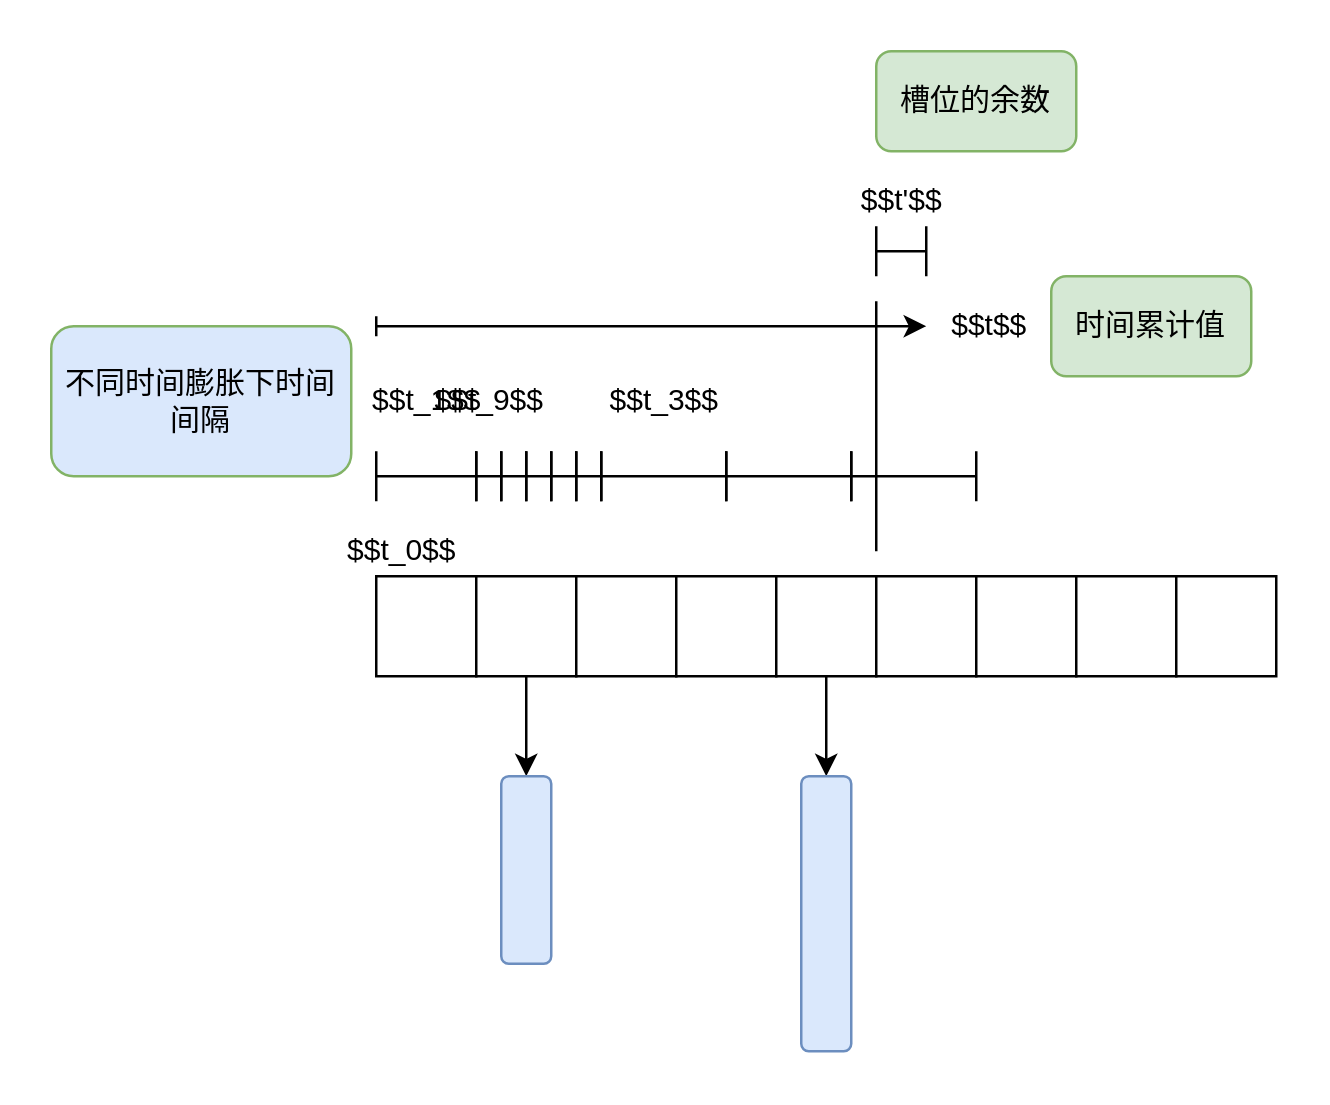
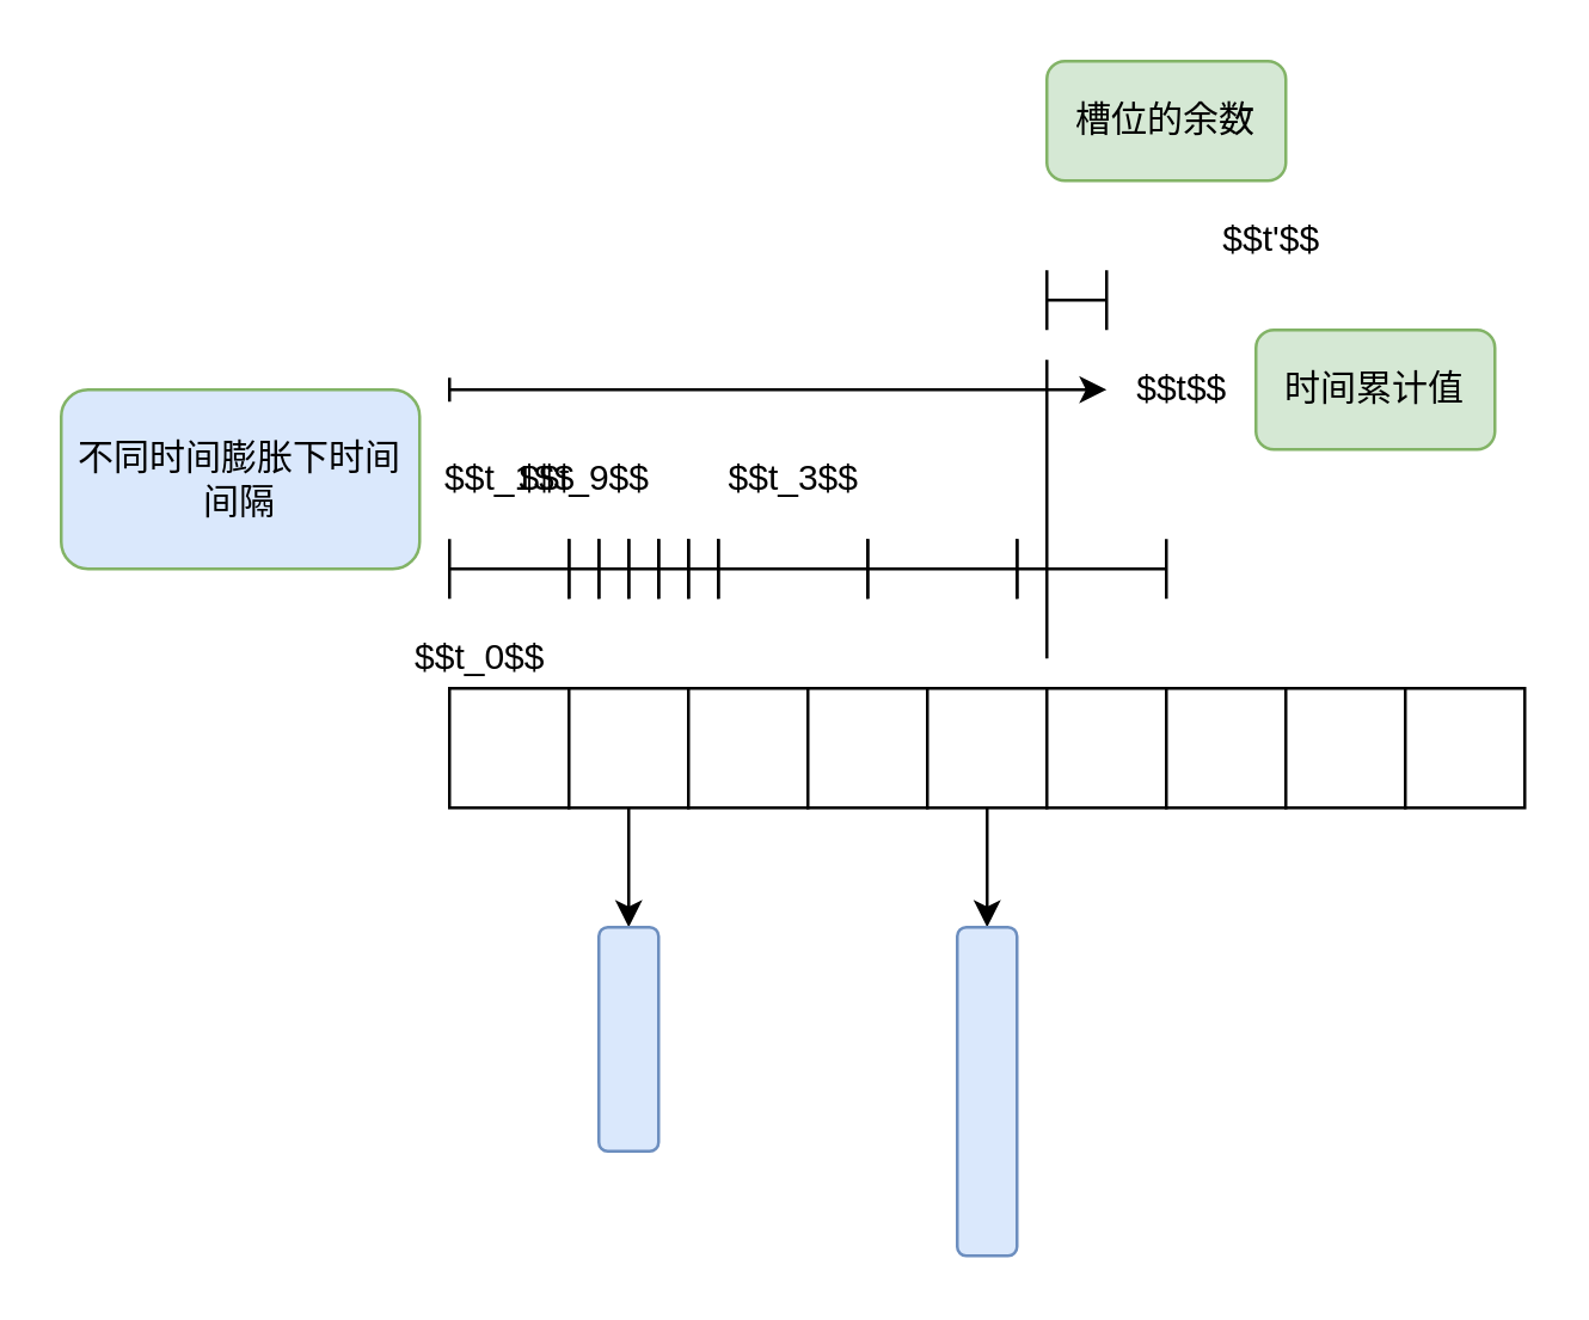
- <mxCell id="32" value="$$t'$$" style="text;html=1;align=center;verticalAlign=middle;resizable=0;points=[];autosize=1;strokeColor=none;fillColor=none;" vertex="1" parent="1"><mxGeometry x="335" y="70" width="50" height="20" as="geometry" /></mxCell>
+ <mxCell id="32" value="$$t'$$" style="text;html=1;align=center;verticalAlign=middle;resizable=0;points=[];autosize=1;strokeColor=none;fillColor=none;" vertex="1" parent="1"><mxGeometry x="400" y="70" width="50" height="20" as="geometry" /></mxCell>
